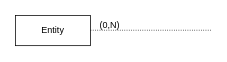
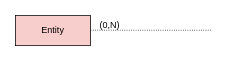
- <mxCell id="2" value="Entity" style="whiteSpace=wrap;html=1;align=center;" vertex="1" parent="1"><mxGeometry x="20" y="20" width="100" height="40" as="geometry" /></mxCell>
+ <mxCell id="2" value="Entity" style="whiteSpace=wrap;html=1;align=center;fillColor=#f8cecc;" vertex="1" parent="1"><mxGeometry x="20" y="20" width="100" height="40" as="geometry" /></mxCell>
